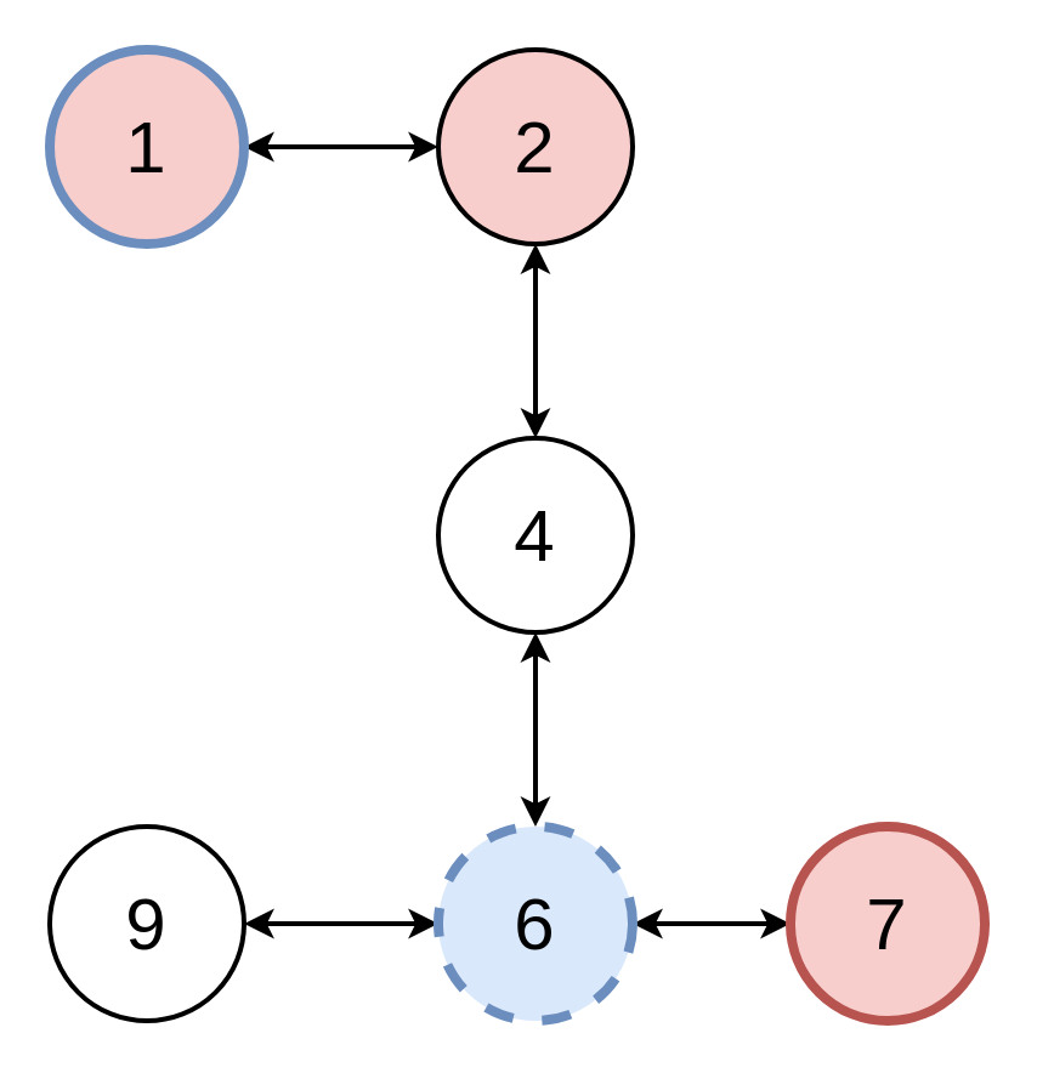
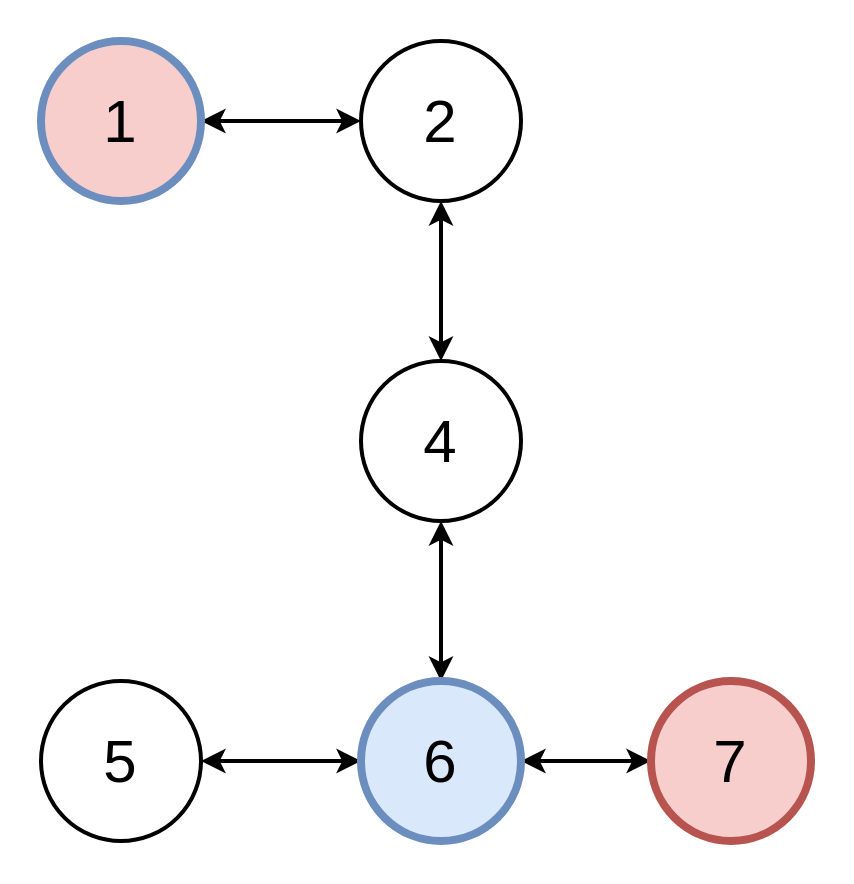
- <mxCell id="5" value="2" style="ellipse;whiteSpace=wrap;html=1;aspect=fixed;strokeWidth=2;fontSize=30;fillColor=#f8cecc;" parent="1" vertex="1"><mxGeometry x="180" y="20" width="80" height="80" as="geometry" /></mxCell>
+ <mxCell id="5" value="2" style="ellipse;whiteSpace=wrap;html=1;aspect=fixed;strokeWidth=2;fontSize=30;" parent="1" vertex="1"><mxGeometry x="180" y="20" width="80" height="80" as="geometry" /></mxCell>
- <mxCell id="9" value="9" style="ellipse;whiteSpace=wrap;html=1;aspect=fixed;strokeWidth=2;fontSize=30;" parent="1" vertex="1"><mxGeometry x="20" y="340" width="80" height="80" as="geometry" /></mxCell>
+ <mxCell id="9" value="5" style="ellipse;whiteSpace=wrap;html=1;aspect=fixed;strokeWidth=2;fontSize=30;" parent="1" vertex="1"><mxGeometry x="20" y="340" width="80" height="80" as="geometry" /></mxCell>
- <mxCell id="11" value="6" style="ellipse;whiteSpace=wrap;html=1;aspect=fixed;strokeWidth=4;fillColor=#dae8fc;strokeColor=#6c8ebf;fontSize=30;dashed=1;" parent="1" vertex="1"><mxGeometry x="180" y="340" width="80" height="80" as="geometry" /></mxCell>
+ <mxCell id="11" value="6" style="ellipse;whiteSpace=wrap;html=1;aspect=fixed;strokeWidth=4;fillColor=#dae8fc;strokeColor=#6c8ebf;fontSize=30;" parent="1" vertex="1"><mxGeometry x="180" y="340" width="80" height="80" as="geometry" /></mxCell>
